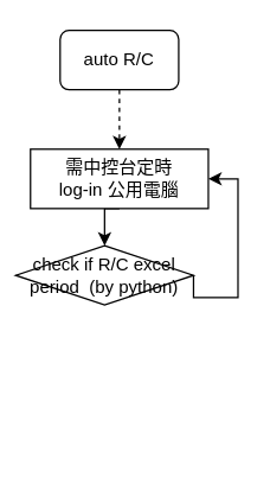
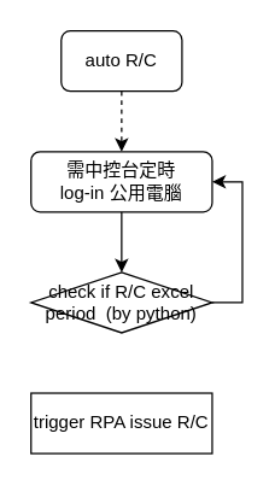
- <mxCell id="7" value="需中控台定時&lt;br&gt;log-in 公用電腦" style="rounded=0;whiteSpace=wrap;html=1;" vertex="1" parent="1"><mxGeometry x="20" y="100" width="120" height="40" as="geometry" /></mxCell>
+ <mxCell id="7" value="需中控台定時&lt;br&gt;log-in 公用電腦" style="whiteSpace=wrap;html=1;rounded=1;" vertex="1" parent="1"><mxGeometry x="20" y="100" width="120" height="40" as="geometry" /></mxCell>
- <mxCell id="5" value="check if R/C excel&lt;br&gt;period&amp;nbsp; (by python)" style="rhombus;whiteSpace=wrap;html=1;" vertex="1" parent="1"><mxGeometry x="10" y="165" width="120" height="40" as="geometry" /></mxCell>
+ <mxCell id="5" value="check if R/C excel&lt;br&gt;period&amp;nbsp; (by python)" style="rhombus;whiteSpace=wrap;html=1;" vertex="1" parent="1"><mxGeometry x="20" y="180" width="120" height="40" as="geometry" /></mxCell>
+ <mxCell id="8" value="trigger RPA issue R/C" style="rounded=0;whiteSpace=wrap;html=1;" vertex="1" parent="1"><mxGeometry x="20" y="260" width="120" height="40" as="geometry" /></mxCell>
